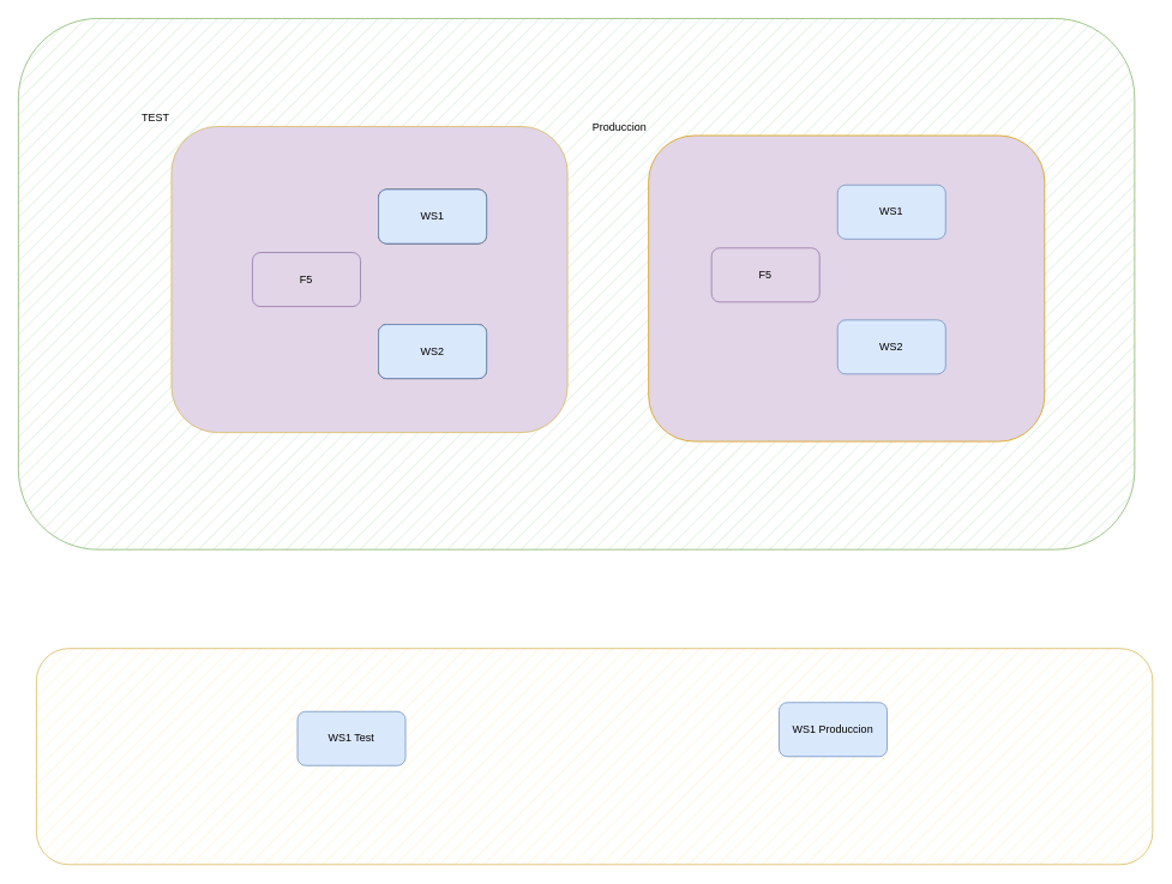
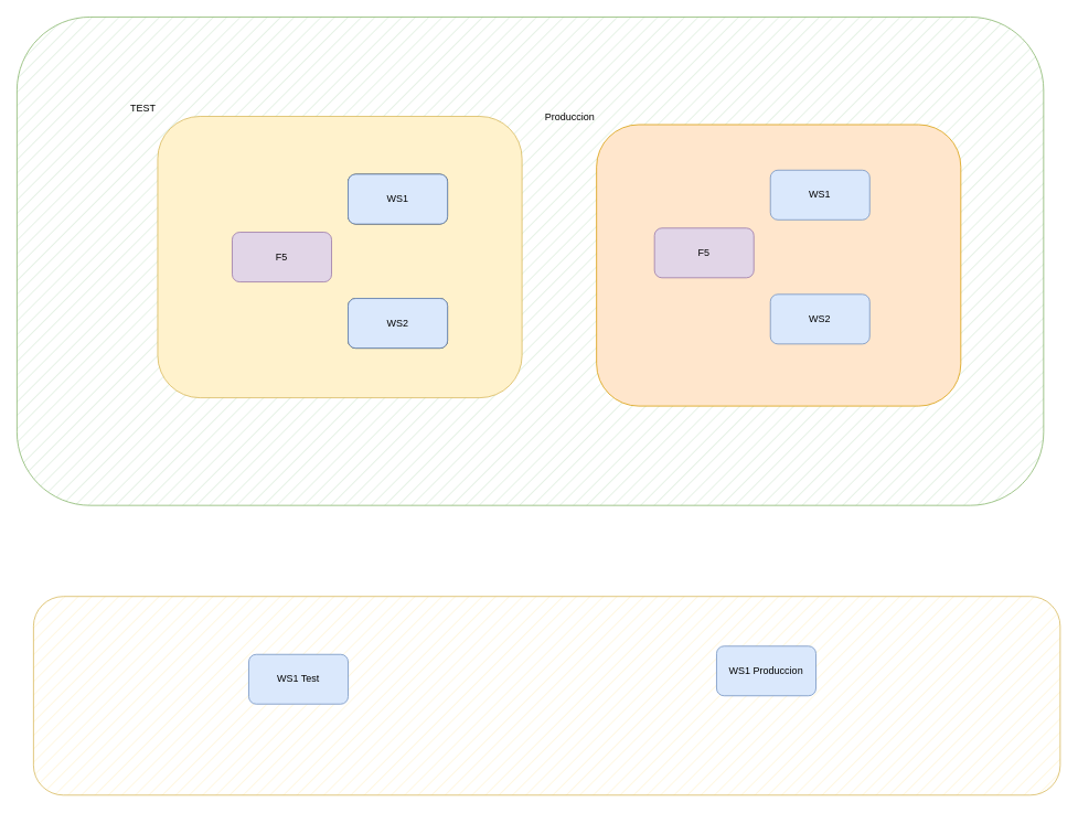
- <mxCell id="5" value="TEST" style="rounded=1;whiteSpace=wrap;html=1;labelPosition=left;verticalLabelPosition=top;align=right;verticalAlign=bottom;fillColor=#e1d5e7;strokeColor=#d6b656;" vertex="1" parent="1"><mxGeometry x="190" y="140" width="440" height="340" as="geometry" /></mxCell>
+ <mxCell id="5" value="TEST" style="rounded=1;whiteSpace=wrap;html=1;labelPosition=left;verticalLabelPosition=top;align=right;verticalAlign=bottom;fillColor=#fff2cc;strokeColor=#d6b656;" vertex="1" parent="1"><mxGeometry x="190" y="140" width="440" height="340" as="geometry" /></mxCell>
- <mxCell id="4" value="Produccion" style="rounded=1;whiteSpace=wrap;html=1;labelPosition=left;verticalLabelPosition=top;align=right;verticalAlign=bottom;fillColor=#e1d5e7;strokeColor=#d79b00;" vertex="1" parent="1"><mxGeometry x="720" y="150" width="440" height="340" as="geometry" /></mxCell>
+ <mxCell id="4" value="Produccion" style="rounded=1;whiteSpace=wrap;html=1;labelPosition=left;verticalLabelPosition=top;align=right;verticalAlign=bottom;fillColor=#ffe6cc;strokeColor=#d79b00;" vertex="1" parent="1"><mxGeometry x="720" y="150" width="440" height="340" as="geometry" /></mxCell>
- <mxCell id="14" value="WS1 Test" style="rounded=1;whiteSpace=wrap;html=1;fillColor=#dae8fc;strokeColor=#6c8ebf;" vertex="1" parent="1"><mxGeometry x="330" y="790" width="120" height="60" as="geometry" /></mxCell>
+ <mxCell id="14" value="WS1 Test" style="rounded=1;whiteSpace=wrap;html=1;fillColor=#dae8fc;strokeColor=#6c8ebf;" vertex="1" parent="1"><mxGeometry x="300" y="790" width="120" height="60" as="geometry" /></mxCell>
